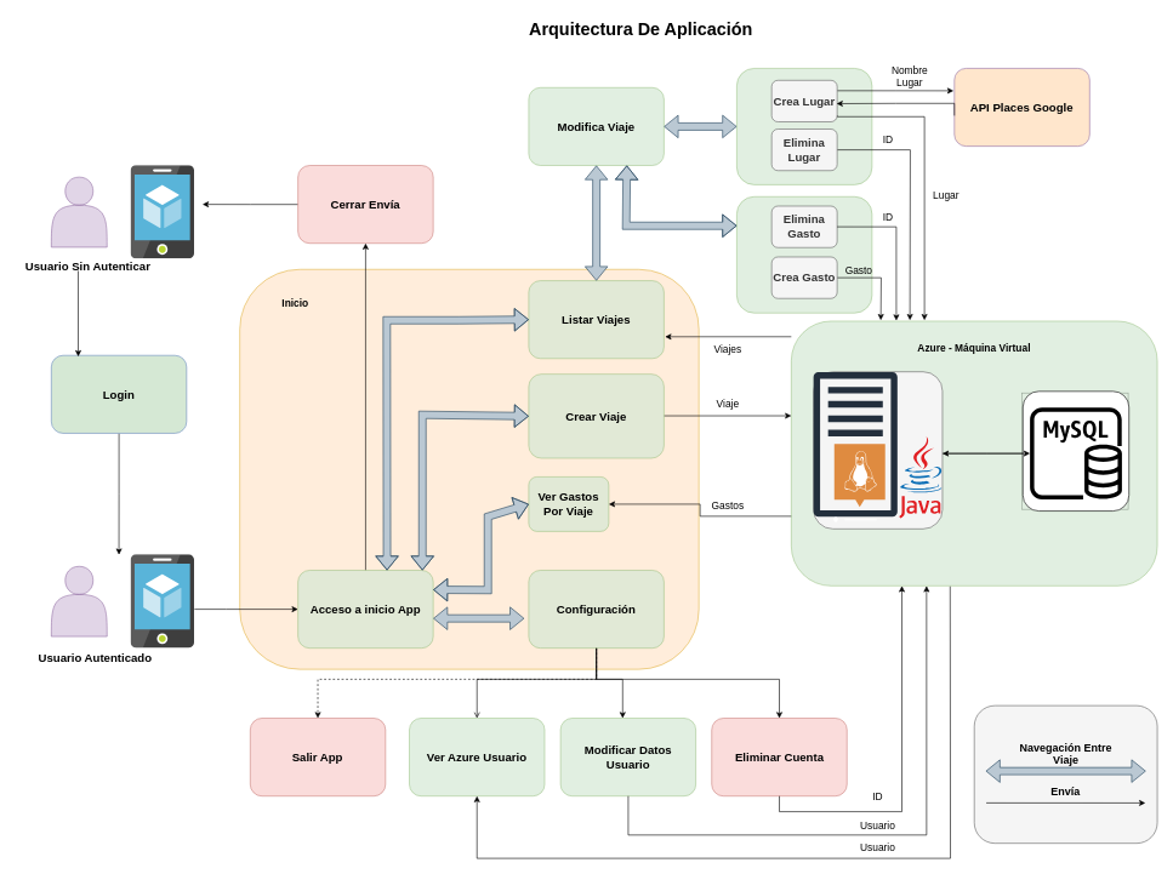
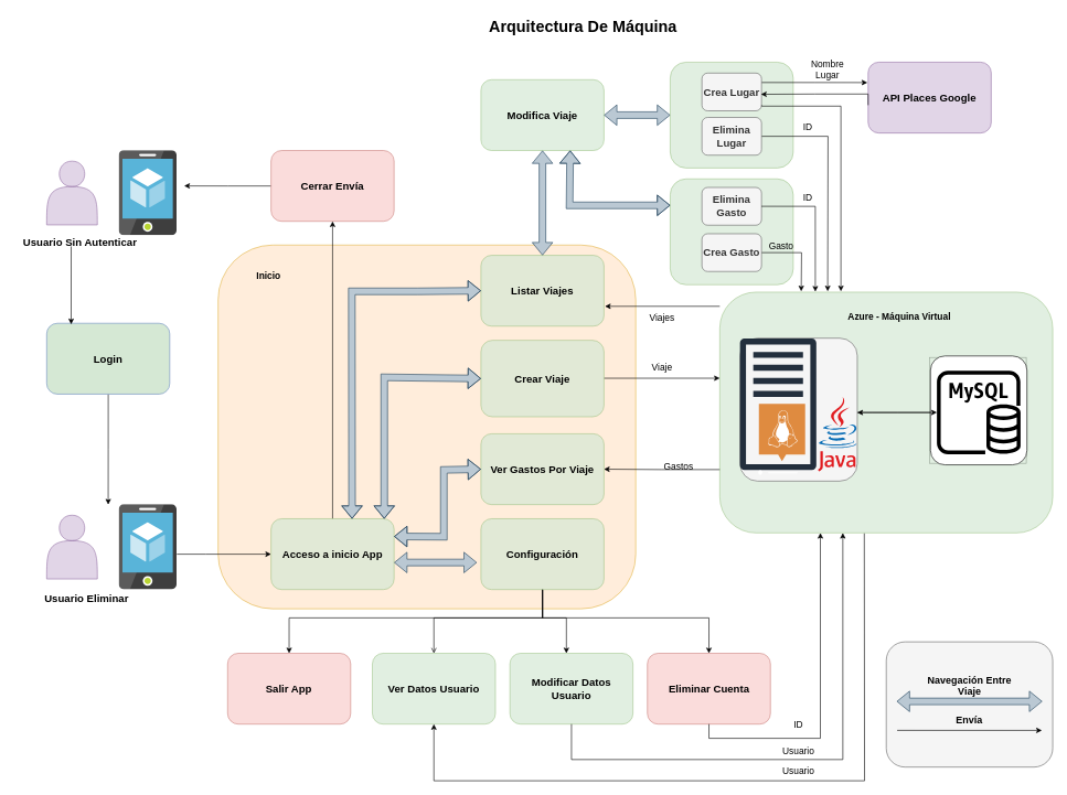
- <mxCell id="5" value="Arquitectura De Aplicación" style="text;strokeColor=none;fillColor=none;html=1;fontSize=24;fontStyle=1;verticalAlign=middle;align=center;" parent="1" vertex="1"><mxGeometry x="449" y="20" width="861" height="40" as="geometry" /></mxCell>
+ <mxCell id="5" value="Arquitectura De Máquina" style="text;strokeColor=none;fillColor=none;html=1;fontSize=24;fontStyle=1;verticalAlign=middle;align=center;" parent="1" vertex="1"><mxGeometry x="449" y="20" width="861" height="40" as="geometry" /></mxCell>
- <mxCell id="26" value="&lt;span style=&quot;font-size: 16px;&quot;&gt;&lt;b&gt;API Places Google&lt;/b&gt;&lt;/span&gt;" style="rounded=1;whiteSpace=wrap;html=1;fillColor=#ffe6cc;strokeColor=#9673a6;" parent="1" vertex="1"><mxGeometry x="1311.149" y="93.54" width="185.899" height="107.071" as="geometry" /></mxCell>
+ <mxCell id="26" value="&lt;span style=&quot;font-size: 16px;&quot;&gt;&lt;b&gt;API Places Google&lt;/b&gt;&lt;/span&gt;" style="rounded=1;whiteSpace=wrap;html=1;fillColor=#e1d5e7;strokeColor=#9673a6;" parent="1" vertex="1"><mxGeometry x="1311.149" y="93.54" width="185.899" height="107.071" as="geometry" /></mxCell>
- <mxCell id="66" value="&lt;font style=&quot;font-size: 14px;&quot;&gt;Lugar&lt;/font&gt;" style="text;html=1;align=center;verticalAlign=middle;whiteSpace=wrap;rounded=0;" parent="1" vertex="1"><mxGeometry x="1270" y="253.54" width="60" height="30" as="geometry" /></mxCell>
- <mxCell id="41" value="&lt;b&gt;&lt;font style=&quot;font-size: 14px;&quot;&gt;Azure - Máquina Virtual&lt;/font&gt;&lt;/b&gt;" style="text;html=1;align=center;verticalAlign=middle;whiteSpace=wrap;rounded=0;" parent="1" vertex="1"><mxGeometry x="1242.806" y="462.626" width="191.367" height="32.121" as="geometry" /></mxCell>
+ <mxCell id="41" value="&lt;b&gt;&lt;font style=&quot;font-size: 14px;&quot;&gt;Azure - Máquina Virtual&lt;/font&gt;&lt;/b&gt;" style="text;html=1;align=center;verticalAlign=middle;whiteSpace=wrap;rounded=0;" parent="1" vertex="1"><mxGeometry x="1262.806" y="462.626" width="191.367" height="32.121" as="geometry" /></mxCell>
- <mxCell id="14" value="&lt;b&gt;&lt;font style=&quot;font-size: 16px;&quot;&gt;Ver Gastos Por Viaje&lt;/font&gt;&lt;/b&gt;" style="rounded=1;whiteSpace=wrap;html=1;fillColor=#d5e8d4;strokeColor=#82b366;opacity=70;" parent="1" vertex="1"><mxGeometry x="726.115" y="655.354" width="110" height="75" as="geometry" /></mxCell>
+ <mxCell id="14" value="&lt;b&gt;&lt;font style=&quot;font-size: 16px;&quot;&gt;Ver Gastos Por Viaje&lt;/font&gt;&lt;/b&gt;" style="rounded=1;whiteSpace=wrap;html=1;fillColor=#d5e8d4;strokeColor=#82b366;opacity=70;" parent="1" vertex="1"><mxGeometry x="726.115" y="655.354" width="185.899" height="107.071" as="geometry" /></mxCell>
- <mxCell id="50" value="&lt;font style=&quot;font-size: 14px;&quot;&gt;Gastos&lt;/font&gt;" style="text;html=1;align=center;verticalAlign=middle;whiteSpace=wrap;rounded=0;" parent="1" vertex="1"><mxGeometry x="970" y="680" width="60" height="30" as="geometry" /></mxCell>
+ <mxCell id="50" value="&lt;font style=&quot;font-size: 14px;&quot;&gt;Gastos&lt;/font&gt;" style="text;html=1;align=center;verticalAlign=middle;whiteSpace=wrap;rounded=0;" parent="1" vertex="1"><mxGeometry x="995" y="690" width="60" height="30" as="geometry" /></mxCell>
- <mxCell id="47" value="&lt;font style=&quot;font-size: 16px;&quot;&gt;&lt;b&gt;Usuario Autenticado&lt;/b&gt;&lt;/font&gt;" style="text;html=1;align=center;verticalAlign=middle;resizable=0;points=[];autosize=1;strokeColor=none;fillColor=none;" parent="1" vertex="1"><mxGeometry x="40" y="890" width="180" height="30" as="geometry" /></mxCell>
+ <mxCell id="47" value="&lt;font style=&quot;font-size: 16px;&quot;&gt;&lt;b&gt;Usuario Eliminar&lt;/b&gt;&lt;/font&gt;" style="text;html=1;align=center;verticalAlign=middle;resizable=0;points=[];autosize=1;strokeColor=none;fillColor=none;" parent="1" vertex="1"><mxGeometry x="40" y="890" width="180" height="30" as="geometry" /></mxCell>
- <mxCell id="15" style="edgeStyle=orthogonalEdgeStyle;rounded=0;orthogonalLoop=1;jettySize=auto;html=1;dashed=1;" parent="1" source="18" target="24" edge="1"><mxGeometry relative="1" as="geometry"><Array as="points"><mxPoint x="819.065" y="933.737" /><mxPoint x="436.331" y="933.737" /></Array></mxGeometry></mxCell>
+ <mxCell id="15" style="edgeStyle=orthogonalEdgeStyle;rounded=0;orthogonalLoop=1;jettySize=auto;html=1;" parent="1" source="18" target="24" edge="1"><mxGeometry relative="1" as="geometry"><Array as="points"><mxPoint x="819.065" y="933.737" /><mxPoint x="436.331" y="933.737" /></Array></mxGeometry></mxCell>
- <mxCell id="21" value="&lt;b&gt;&lt;font style=&quot;font-size: 16px;&quot;&gt;Ver Azure Usuario&lt;/font&gt;&lt;/b&gt;" style="rounded=1;whiteSpace=wrap;html=1;fillColor=#d5e8d4;strokeColor=#82b366;opacity=70;" parent="1" vertex="1"><mxGeometry x="562.086" y="987.273" width="185.899" height="107.071" as="geometry" /></mxCell>
+ <mxCell id="21" value="&lt;b&gt;&lt;font style=&quot;font-size: 16px;&quot;&gt;Ver Datos Usuario&lt;/font&gt;&lt;/b&gt;" style="rounded=1;whiteSpace=wrap;html=1;fillColor=#d5e8d4;strokeColor=#82b366;opacity=70;" parent="1" vertex="1"><mxGeometry x="562.086" y="987.273" width="185.899" height="107.071" as="geometry" /></mxCell>
